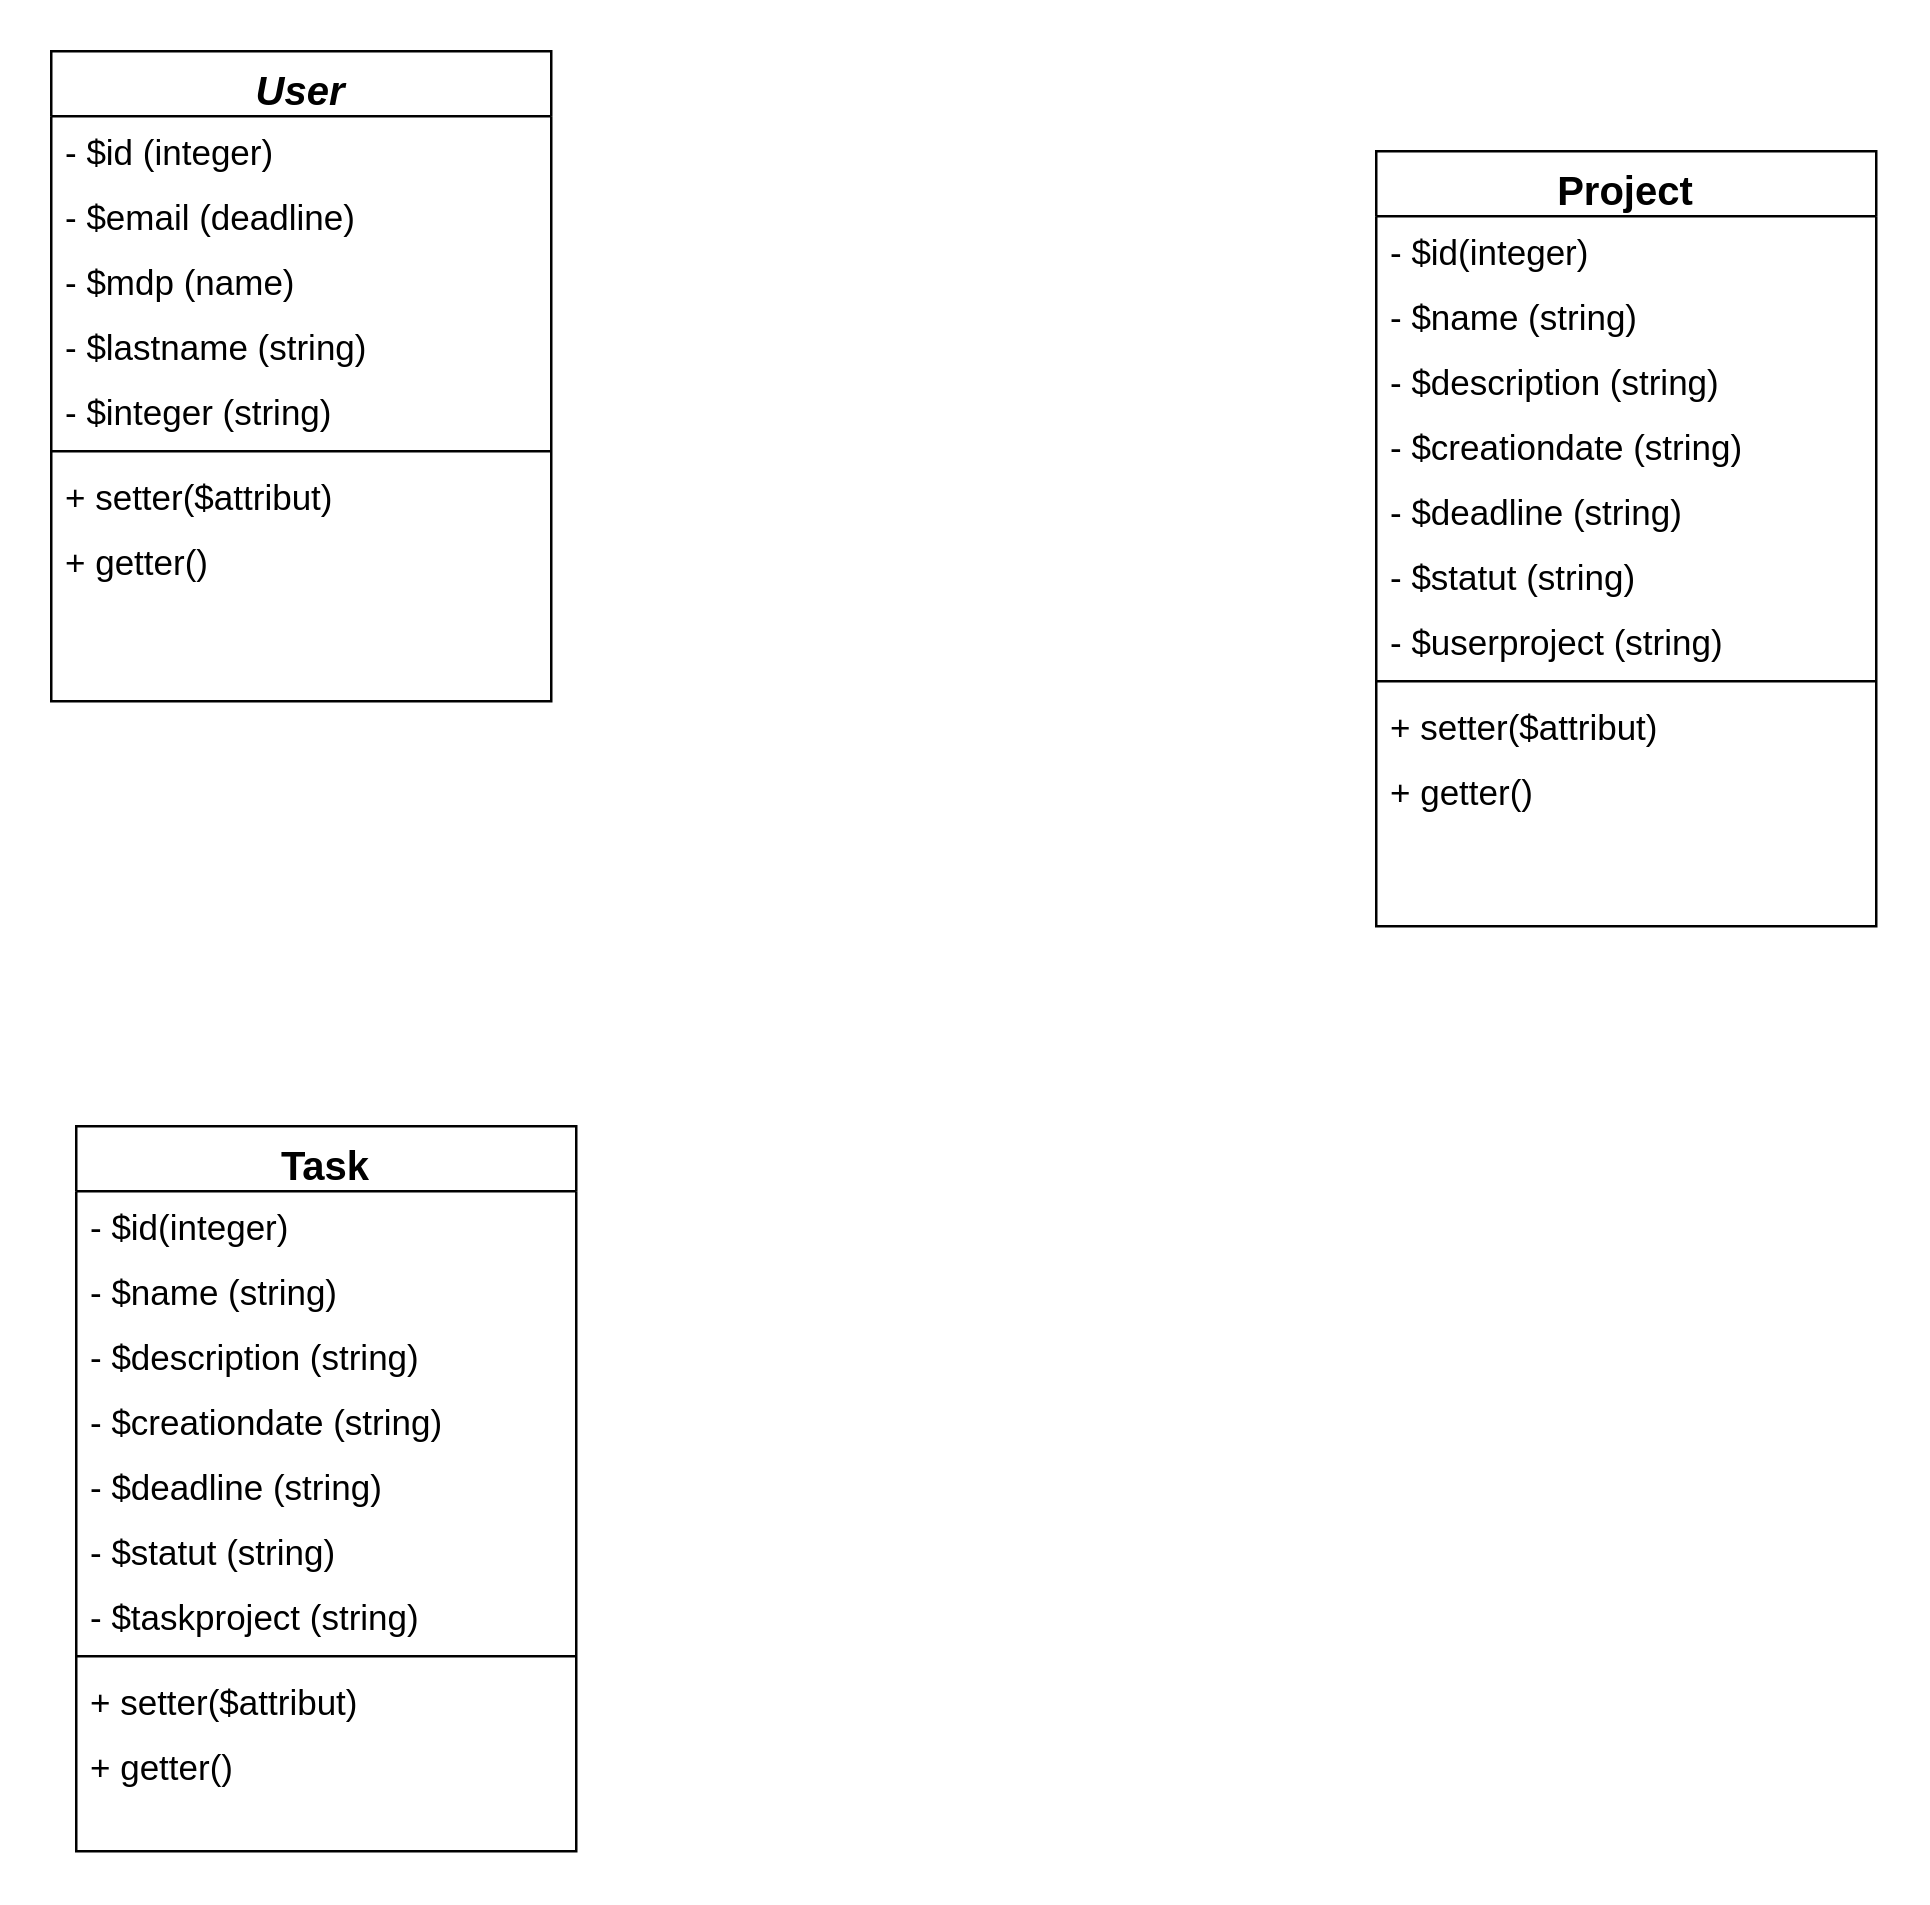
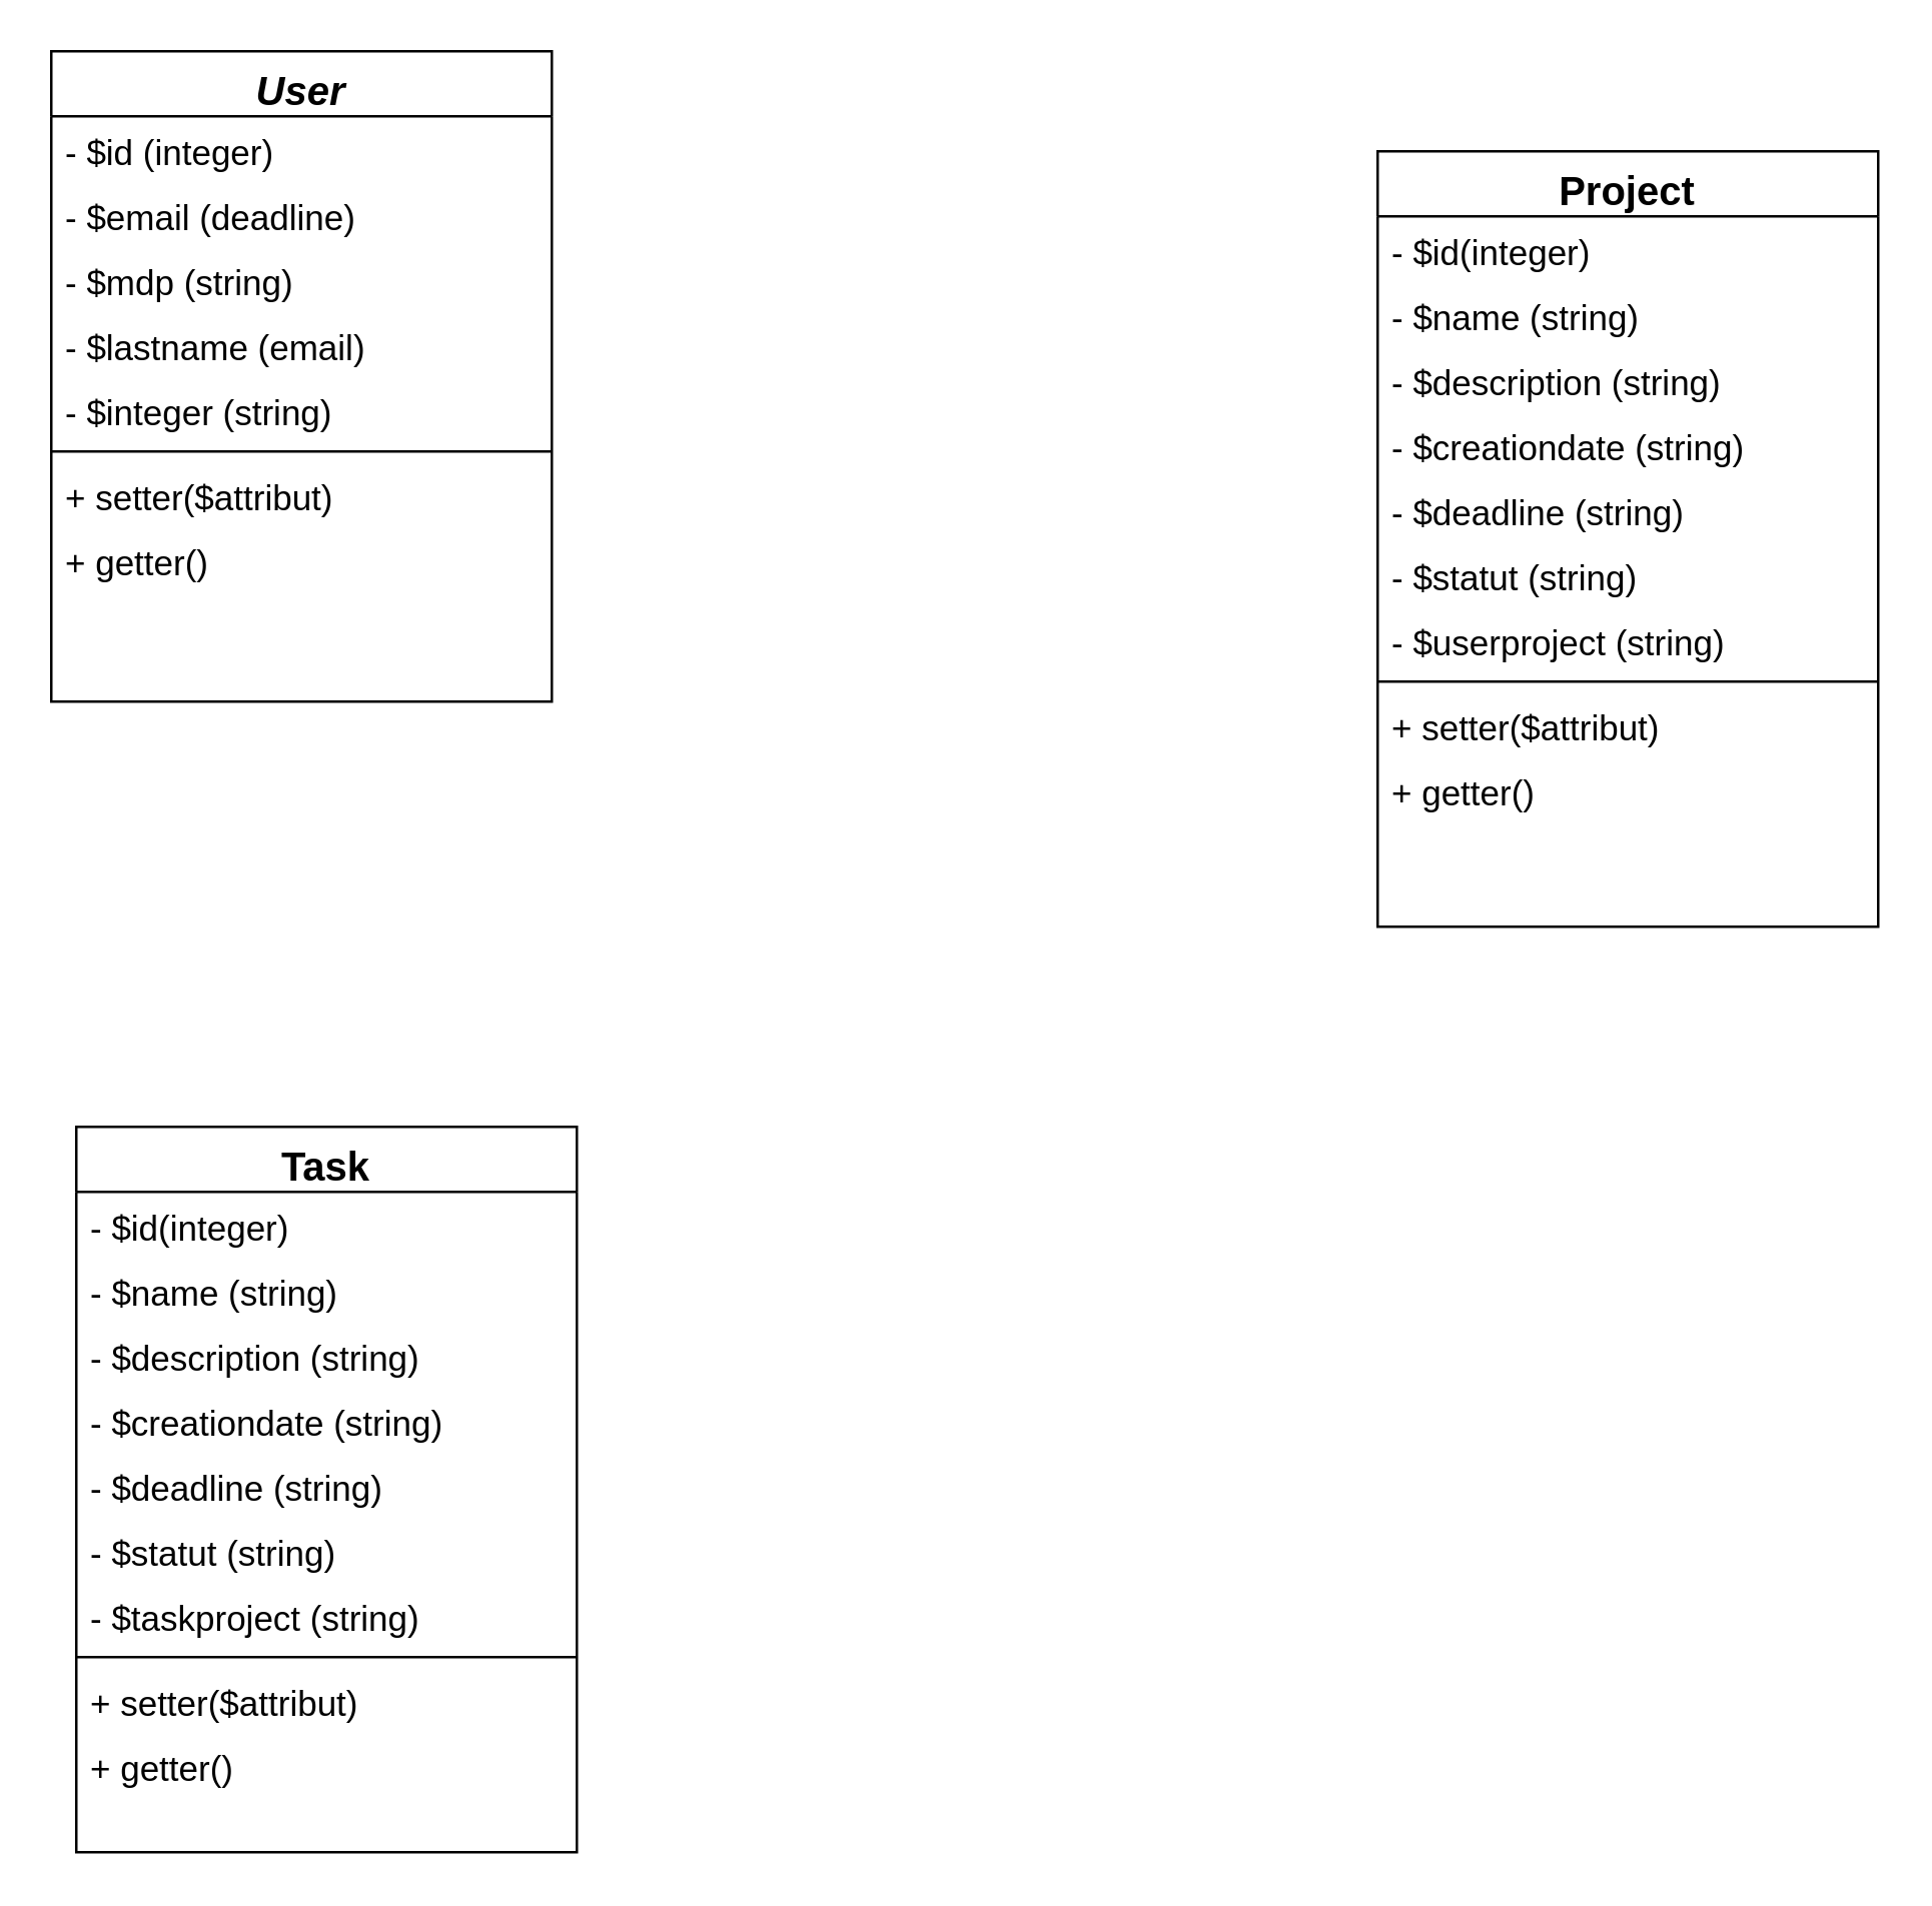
- <mxCell id="5" value="- $mdp (name)" style="text;align=left;verticalAlign=top;spacingLeft=4;spacingRight=4;overflow=hidden;rotatable=0;points=[[0,0.5],[1,0.5]];portConstraint=eastwest;rounded=0;shadow=0;html=0;fontSize=14;" parent="2" vertex="1"><mxGeometry y="78" width="200" height="26" as="geometry" /></mxCell>
+ <mxCell id="5" value="- $mdp (string)" style="text;align=left;verticalAlign=top;spacingLeft=4;spacingRight=4;overflow=hidden;rotatable=0;points=[[0,0.5],[1,0.5]];portConstraint=eastwest;rounded=0;shadow=0;html=0;fontSize=14;" parent="2" vertex="1"><mxGeometry y="78" width="200" height="26" as="geometry" /></mxCell>
- <mxCell id="6" value="- $lastname (string)" style="text;align=left;verticalAlign=top;spacingLeft=4;spacingRight=4;overflow=hidden;rotatable=0;points=[[0,0.5],[1,0.5]];portConstraint=eastwest;rounded=0;shadow=0;html=0;fontSize=14;" parent="2" vertex="1"><mxGeometry y="104" width="200" height="26" as="geometry" /></mxCell>
+ <mxCell id="6" value="- $lastname (email)" style="text;align=left;verticalAlign=top;spacingLeft=4;spacingRight=4;overflow=hidden;rotatable=0;points=[[0,0.5],[1,0.5]];portConstraint=eastwest;rounded=0;shadow=0;html=0;fontSize=14;" parent="2" vertex="1"><mxGeometry y="104" width="200" height="26" as="geometry" /></mxCell>
